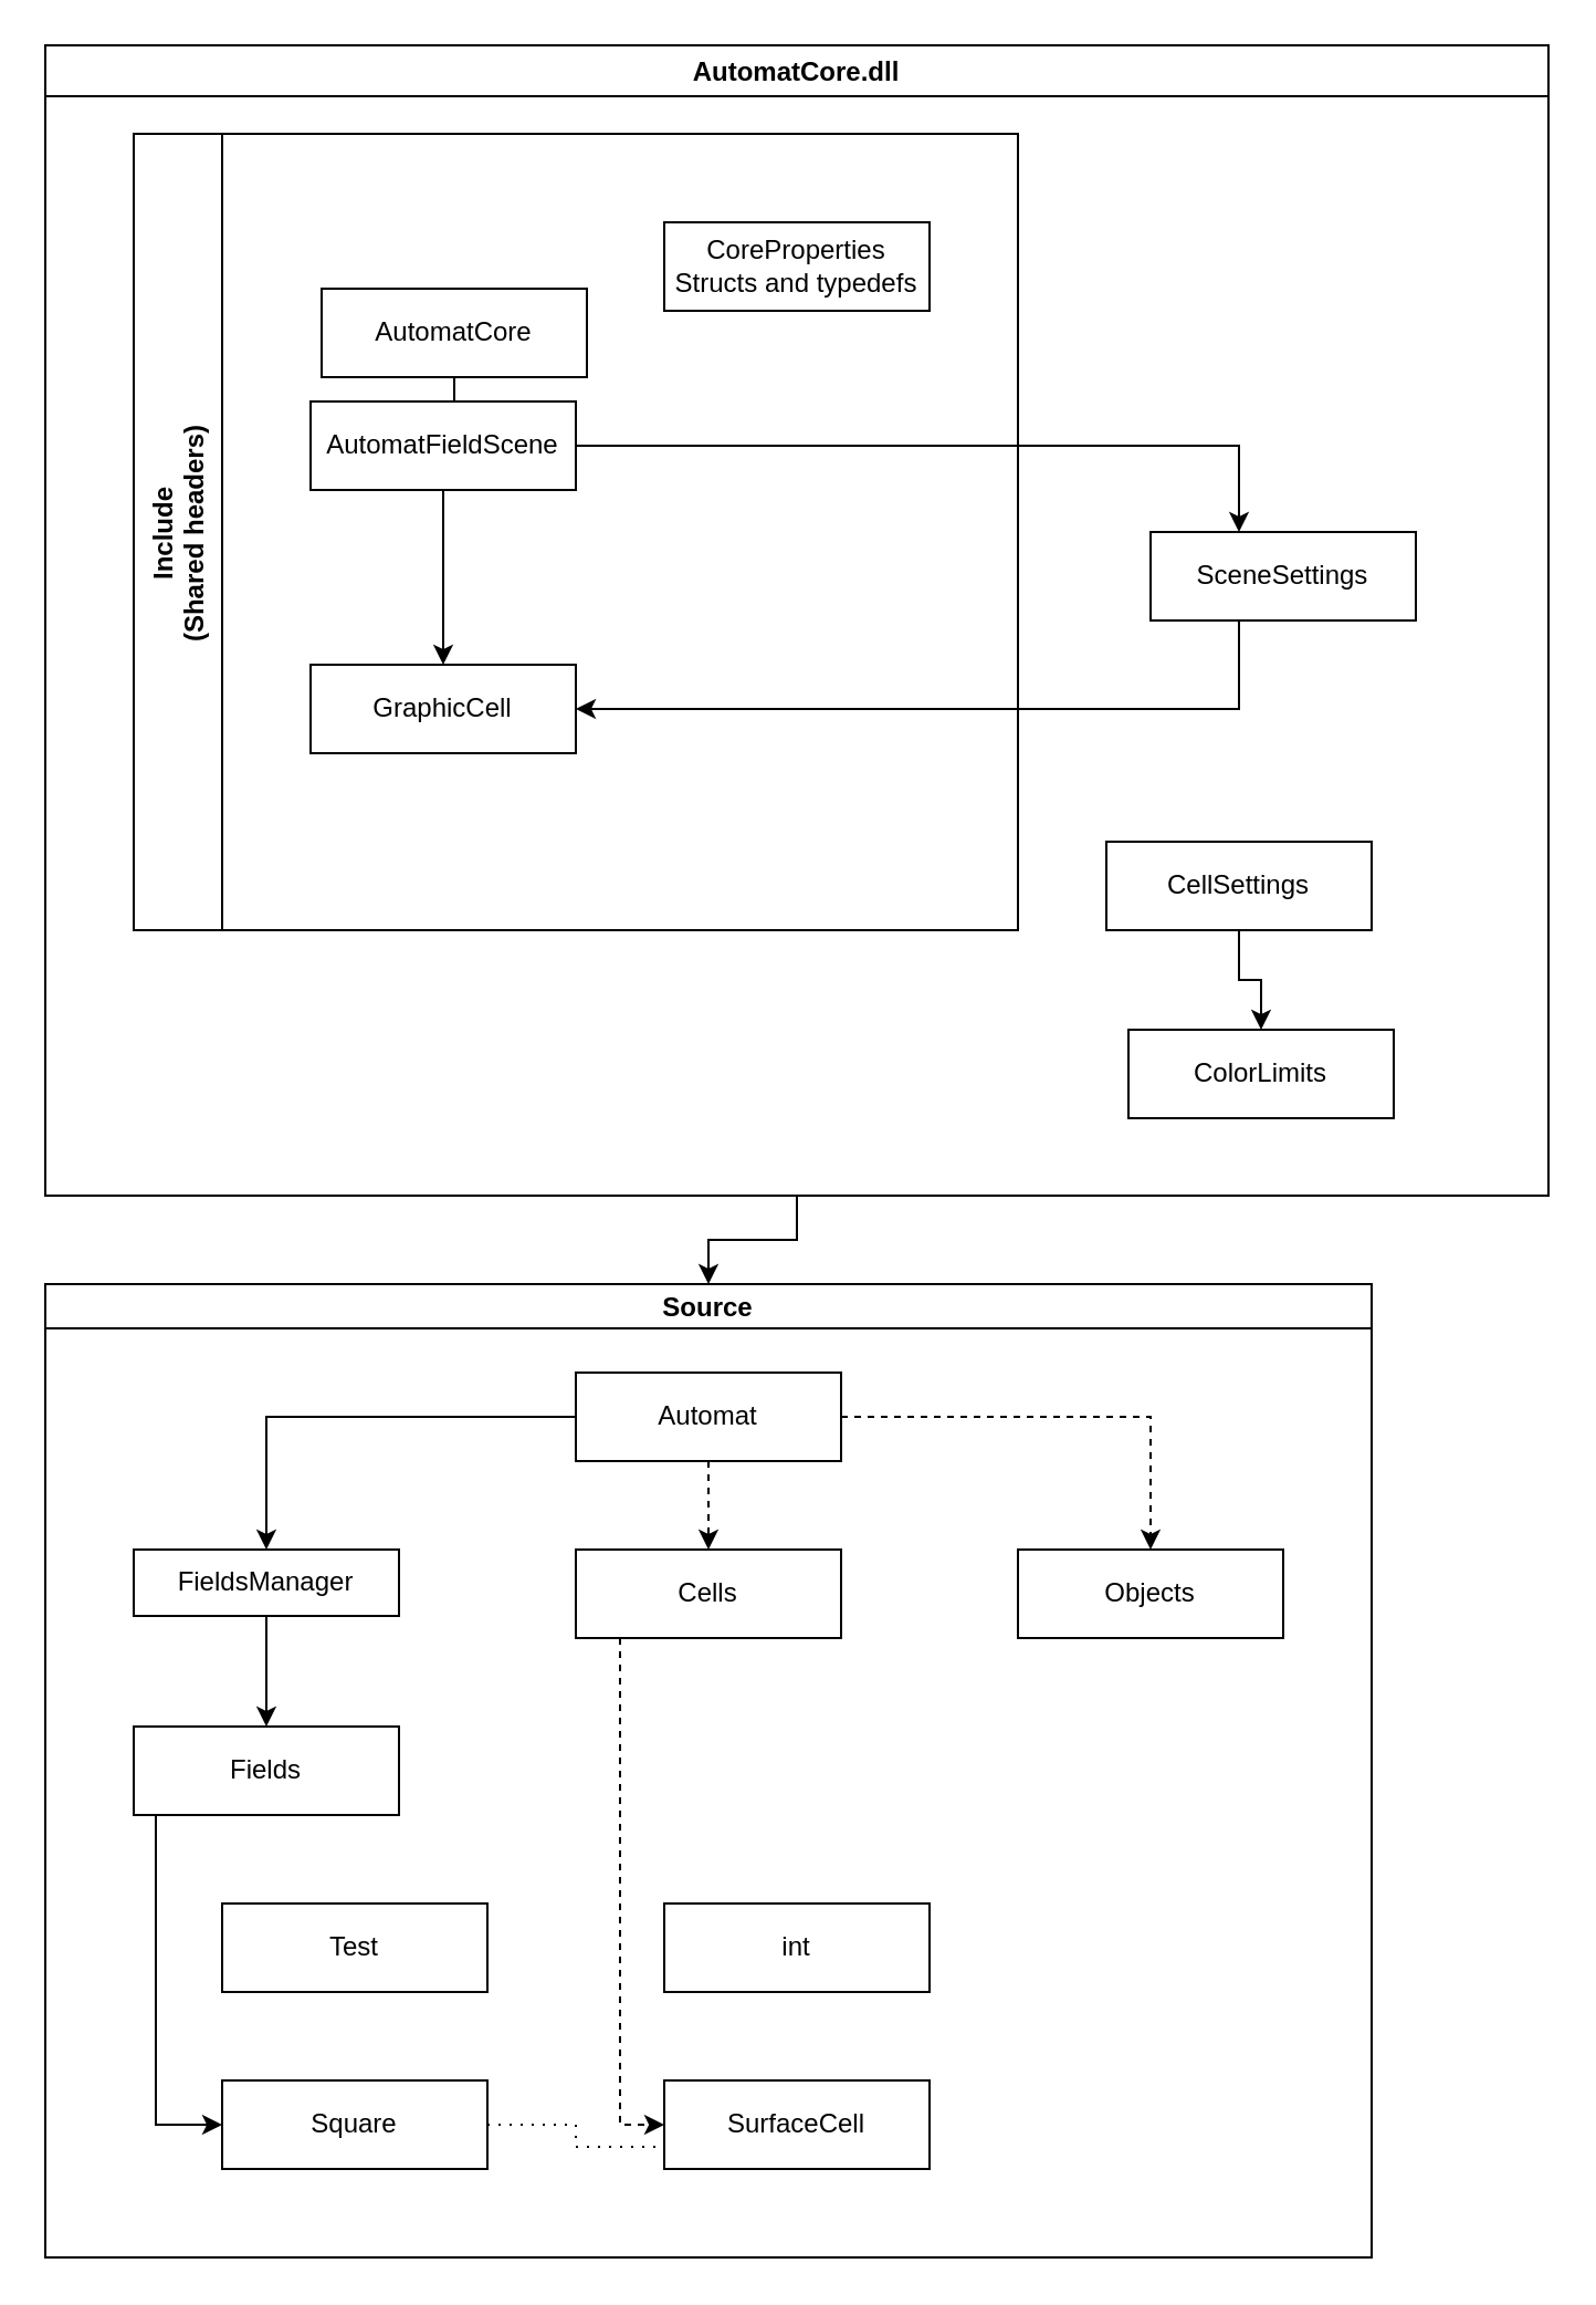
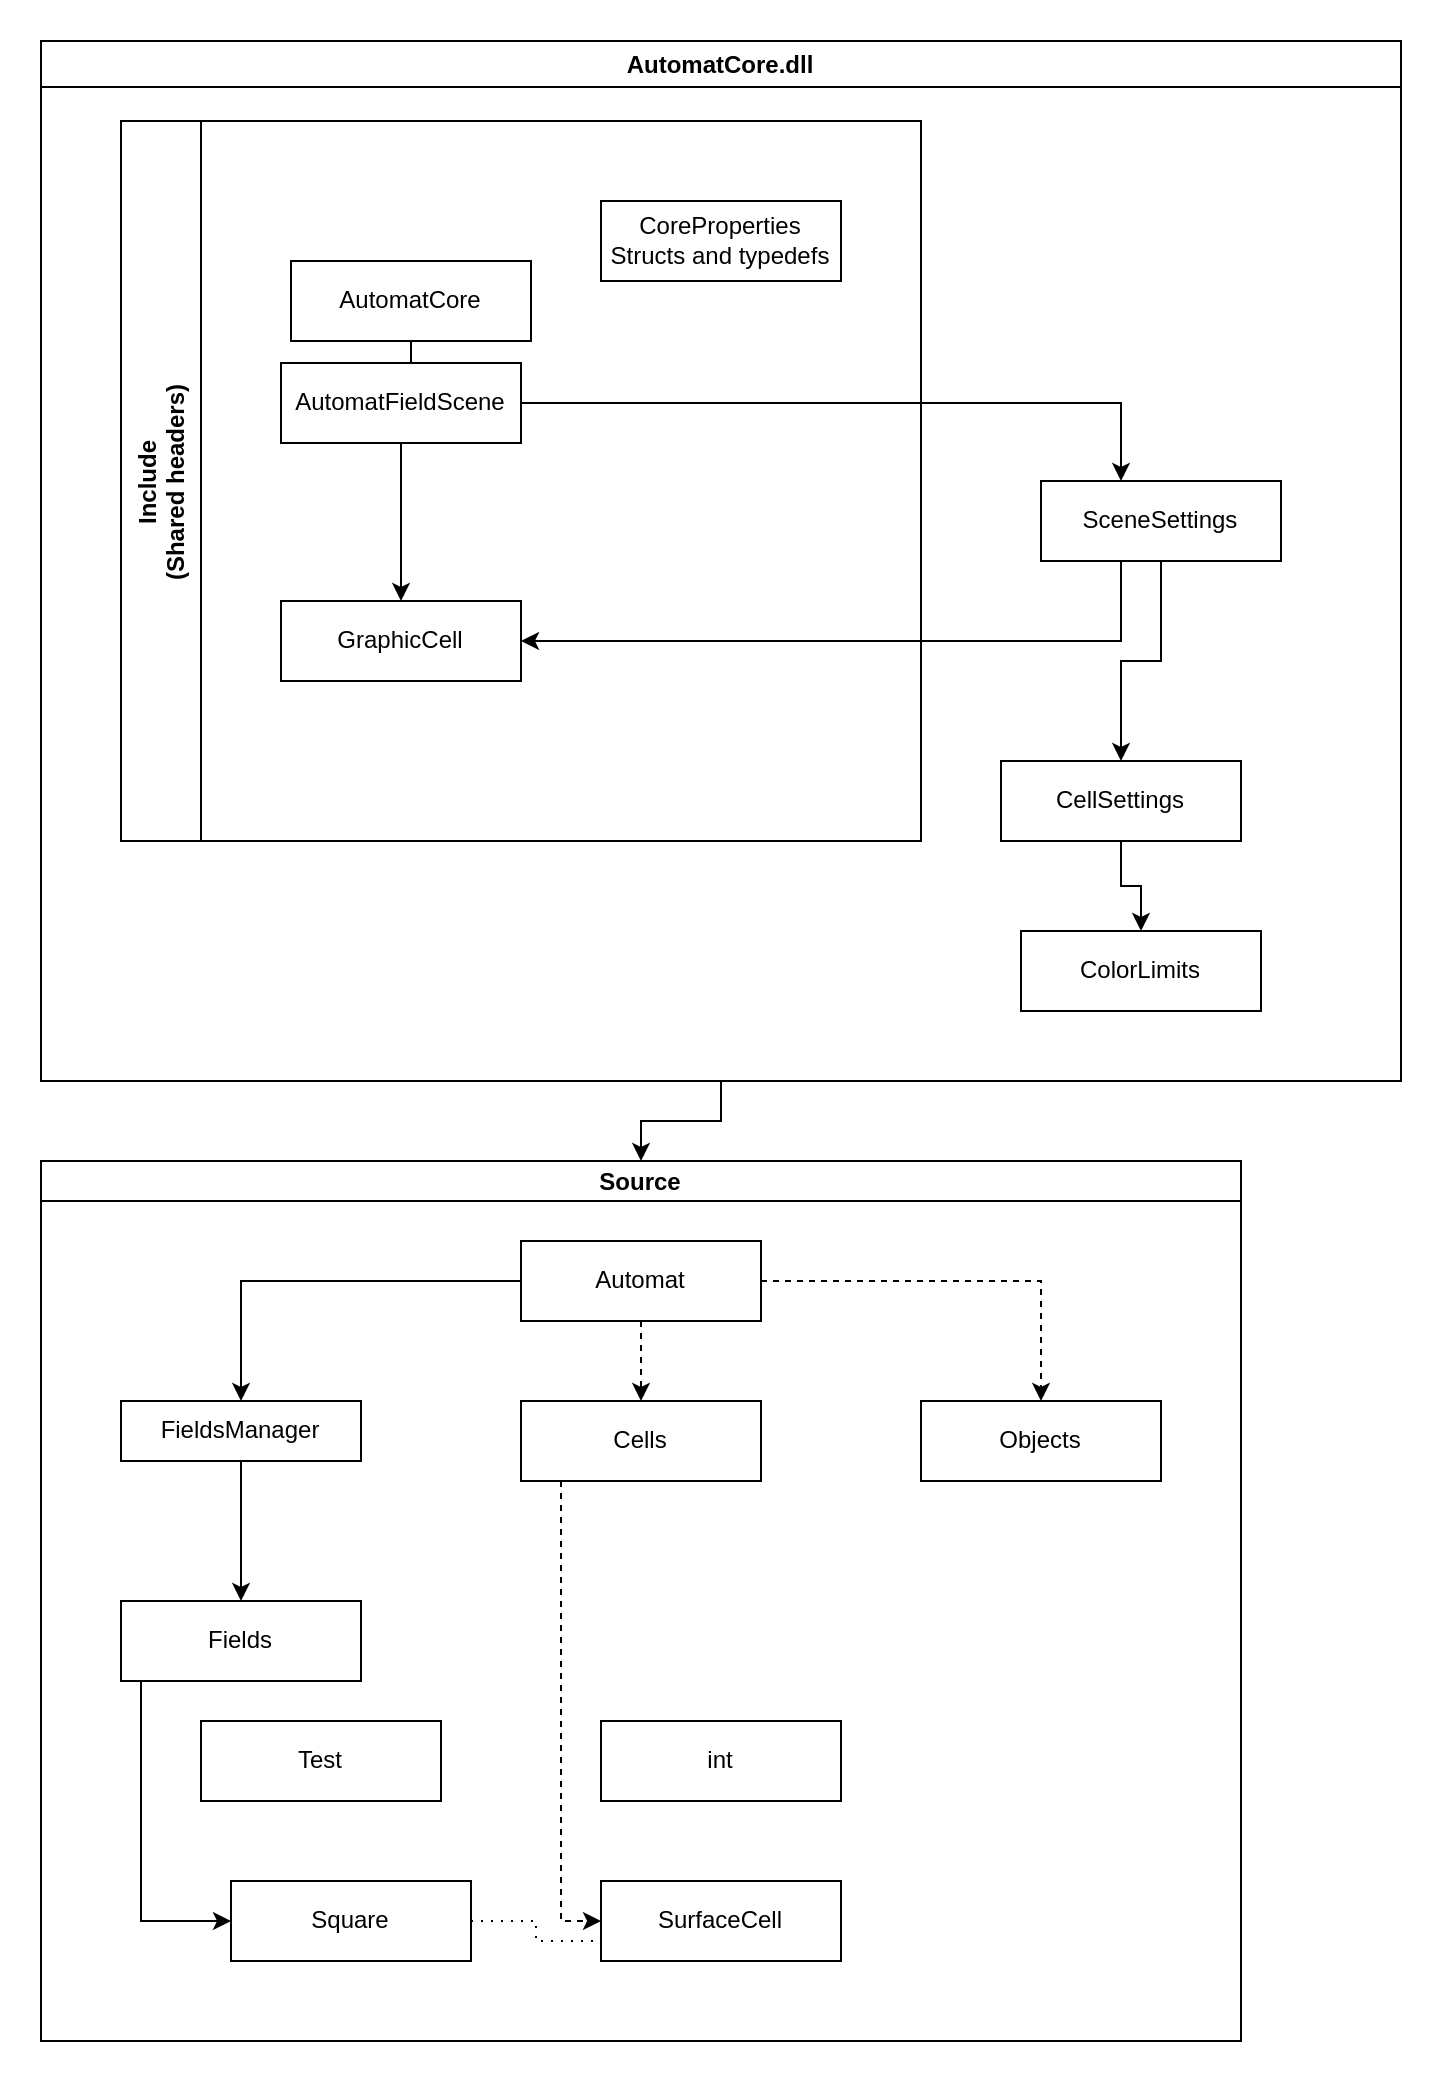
+ <mxCell id="33" value="" style="edgeStyle=orthogonalEdgeStyle;rounded=0;orthogonalLoop=1;jettySize=auto;html=1;endArrow=classic;endFill=1;" parent="20" source="29" target="32" edge="1"><mxGeometry relative="1" as="geometry" /></mxCell>
- <mxCell id="4" value="Fields" style="rounded=0;whiteSpace=wrap;html=1;" parent="2" vertex="1"><mxGeometry x="40" y="200" width="120" height="40" as="geometry" /></mxCell>
+ <mxCell id="4" value="Fields" style="rounded=0;whiteSpace=wrap;html=1;" parent="2" vertex="1"><mxGeometry x="40" y="220" width="120" height="40" as="geometry" /></mxCell>
- <mxCell id="10" value="Square" style="rounded=0;whiteSpace=wrap;html=1;" parent="2" vertex="1"><mxGeometry x="80" y="360" width="120" height="40" as="geometry" /></mxCell>
+ <mxCell id="10" value="Square" style="rounded=0;whiteSpace=wrap;html=1;" parent="2" vertex="1"><mxGeometry x="95" y="360" width="120" height="40" as="geometry" /></mxCell>
